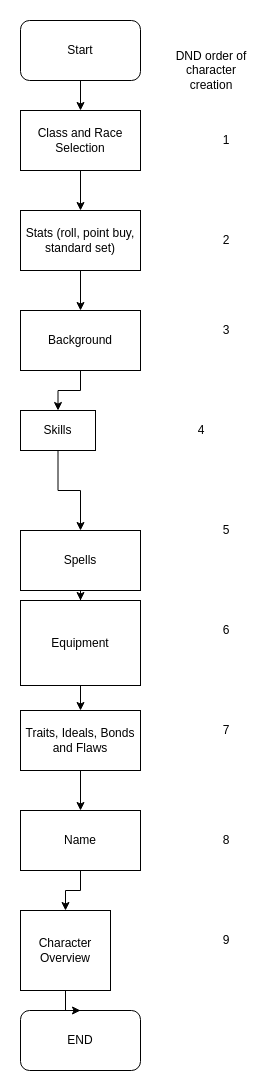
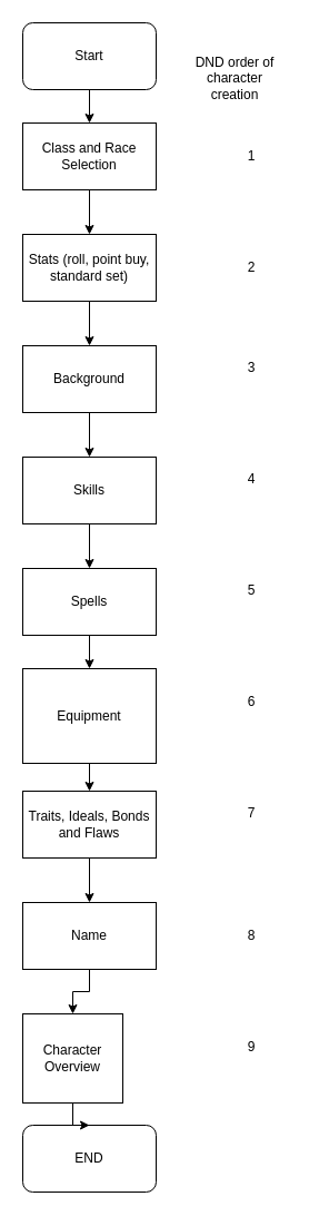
- <mxCell id="16" value="Skills" style="rounded=0;whiteSpace=wrap;html=1;" vertex="1" parent="1"><mxGeometry x="20" y="410" width="75" height="40" as="geometry" /></mxCell>
+ <mxCell id="16" value="Skills" style="rounded=0;whiteSpace=wrap;html=1;" vertex="1" parent="1"><mxGeometry x="20" y="410" width="120" height="60" as="geometry" /></mxCell>
- <mxCell id="27" value="4" style="text;html=1;strokeColor=none;fillColor=none;align=center;verticalAlign=middle;whiteSpace=wrap;rounded=0;" vertex="1" parent="1"><mxGeometry x="181" y="420" width="40" height="20" as="geometry" /></mxCell>
+ <mxCell id="27" value="4" style="text;html=1;strokeColor=none;fillColor=none;align=center;verticalAlign=middle;whiteSpace=wrap;rounded=0;" vertex="1" parent="1"><mxGeometry x="206" y="420" width="40" height="20" as="geometry" /></mxCell>
- <mxCell id="12" value="Spells" style="rounded=0;whiteSpace=wrap;html=1;" parent="1" vertex="1"><mxGeometry x="20" y="530" width="120" height="60" as="geometry" /></mxCell>
+ <mxCell id="12" value="Spells" style="rounded=0;whiteSpace=wrap;html=1;" parent="1" vertex="1"><mxGeometry x="20" y="510" width="120" height="60" as="geometry" /></mxCell>
